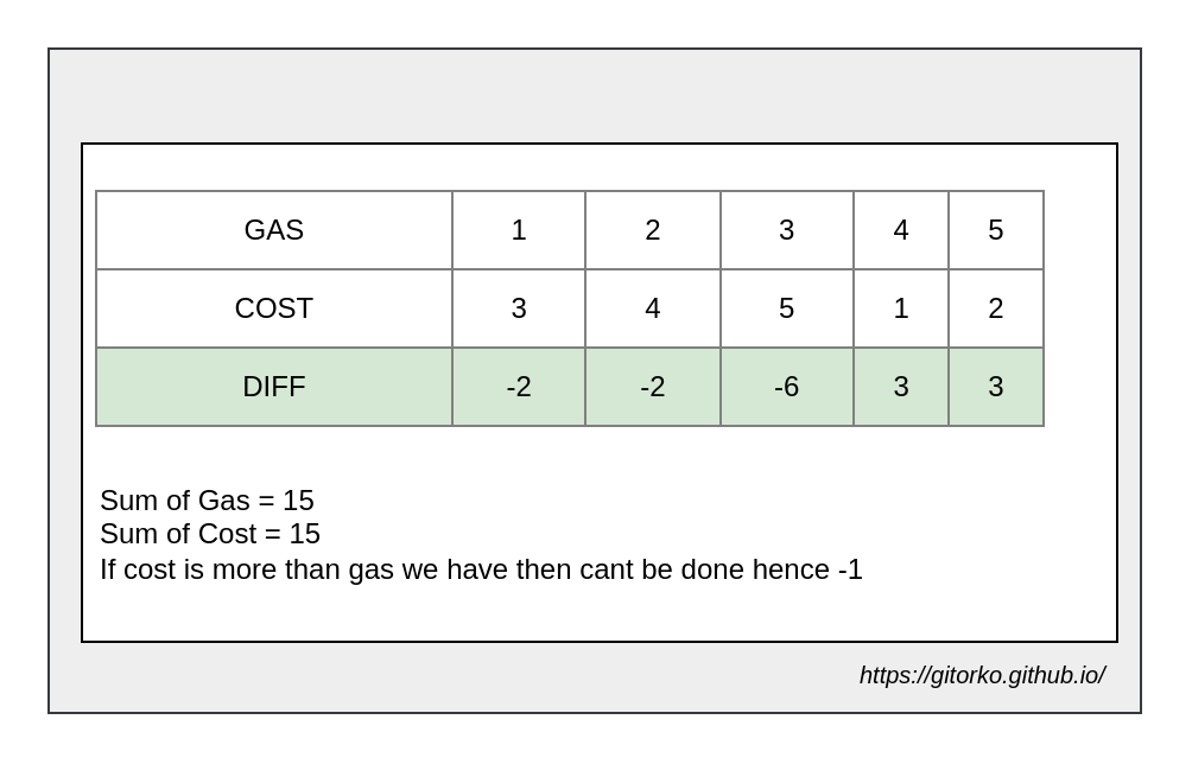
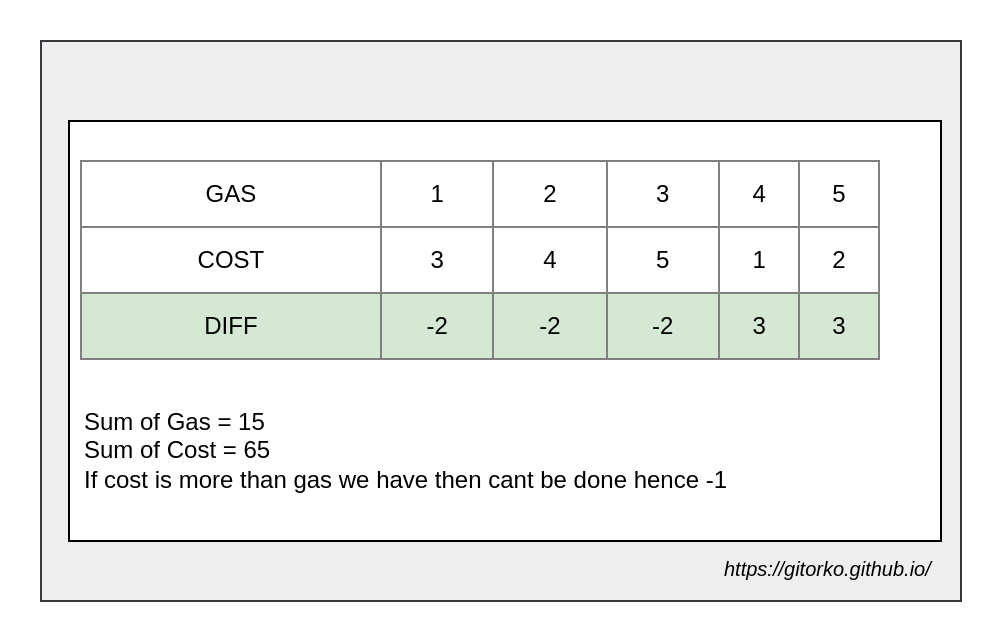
- <mxCell id="4" value="&lt;table border=&quot;1&quot; width=&quot;100%&quot; style=&quot;width: 100% ; height: 100% ; border-collapse: collapse&quot;&gt;&lt;tbody&gt;&lt;tr&gt;&lt;td&gt;GAS&lt;/td&gt;&lt;td&gt;1&lt;/td&gt;&lt;td&gt;2&lt;/td&gt;&lt;td&gt;3&lt;/td&gt;&lt;td&gt;4&lt;/td&gt;&lt;td&gt;5&lt;/td&gt;&lt;/tr&gt;&lt;tr&gt;&lt;td&gt;COST&lt;/td&gt;&lt;td&gt;3&lt;/td&gt;&lt;td&gt;4&lt;/td&gt;&lt;td&gt;5&lt;/td&gt;&lt;td&gt;1&lt;/td&gt;&lt;td&gt;2&lt;/td&gt;&lt;/tr&gt;&lt;tr&gt;&lt;td style=&quot;background-color: rgb(213 , 232 , 212)&quot;&gt;DIFF&lt;/td&gt;&lt;td style=&quot;background-color: rgb(213 , 232 , 212)&quot;&gt;-2&lt;/td&gt;&lt;td style=&quot;background-color: rgb(213 , 232 , 212)&quot;&gt;-2&lt;/td&gt;&lt;td style=&quot;background-color: rgb(213 , 232 , 212)&quot;&gt;-6&lt;/td&gt;&lt;td style=&quot;background-color: rgb(213 , 232 , 212)&quot;&gt;3&lt;/td&gt;&lt;td style=&quot;background-color: rgb(213 , 232 , 212)&quot;&gt;3&lt;/td&gt;&lt;/tr&gt;&lt;/tbody&gt;&lt;/table&gt;" style="text;html=1;strokeColor=none;fillColor=none;overflow=fill;align=center;" parent="1" vertex="1"><mxGeometry x="40" y="80" width="400" height="100" as="geometry" /></mxCell>
+ <mxCell id="4" value="&lt;table border=&quot;1&quot; width=&quot;100%&quot; style=&quot;width: 100% ; height: 100% ; border-collapse: collapse&quot;&gt;&lt;tbody&gt;&lt;tr&gt;&lt;td&gt;GAS&lt;/td&gt;&lt;td&gt;1&lt;/td&gt;&lt;td&gt;2&lt;/td&gt;&lt;td&gt;3&lt;/td&gt;&lt;td&gt;4&lt;/td&gt;&lt;td&gt;5&lt;/td&gt;&lt;/tr&gt;&lt;tr&gt;&lt;td&gt;COST&lt;/td&gt;&lt;td&gt;3&lt;/td&gt;&lt;td&gt;4&lt;/td&gt;&lt;td&gt;5&lt;/td&gt;&lt;td&gt;1&lt;/td&gt;&lt;td&gt;2&lt;/td&gt;&lt;/tr&gt;&lt;tr&gt;&lt;td style=&quot;background-color: rgb(213 , 232 , 212)&quot;&gt;DIFF&lt;/td&gt;&lt;td style=&quot;background-color: rgb(213 , 232 , 212)&quot;&gt;-2&lt;/td&gt;&lt;td style=&quot;background-color: rgb(213 , 232 , 212)&quot;&gt;-2&lt;/td&gt;&lt;td style=&quot;background-color: rgb(213 , 232 , 212)&quot;&gt;-2&lt;/td&gt;&lt;td style=&quot;background-color: rgb(213 , 232 , 212)&quot;&gt;3&lt;/td&gt;&lt;td style=&quot;background-color: rgb(213 , 232 , 212)&quot;&gt;3&lt;/td&gt;&lt;/tr&gt;&lt;/tbody&gt;&lt;/table&gt;" style="text;html=1;strokeColor=none;fillColor=none;overflow=fill;align=center;" parent="1" vertex="1"><mxGeometry x="40" y="80" width="400" height="100" as="geometry" /></mxCell>
- <mxCell id="5" value="Sum of Gas = 15&lt;br&gt;Sum of Cost = 15&lt;br&gt;If cost is more than gas we have then cant be done hence -1" style="text;html=1;align=left;verticalAlign=middle;resizable=0;points=[];autosize=1;" parent="1" vertex="1"><mxGeometry x="40" y="200" width="340" height="50" as="geometry" /></mxCell>
+ <mxCell id="5" value="Sum of Gas = 15&lt;br&gt;Sum of Cost = 65&lt;br&gt;If cost is more than gas we have then cant be done hence -1" style="text;html=1;align=left;verticalAlign=middle;resizable=0;points=[];autosize=1;" parent="1" vertex="1"><mxGeometry x="40" y="200" width="340" height="50" as="geometry" /></mxCell>
